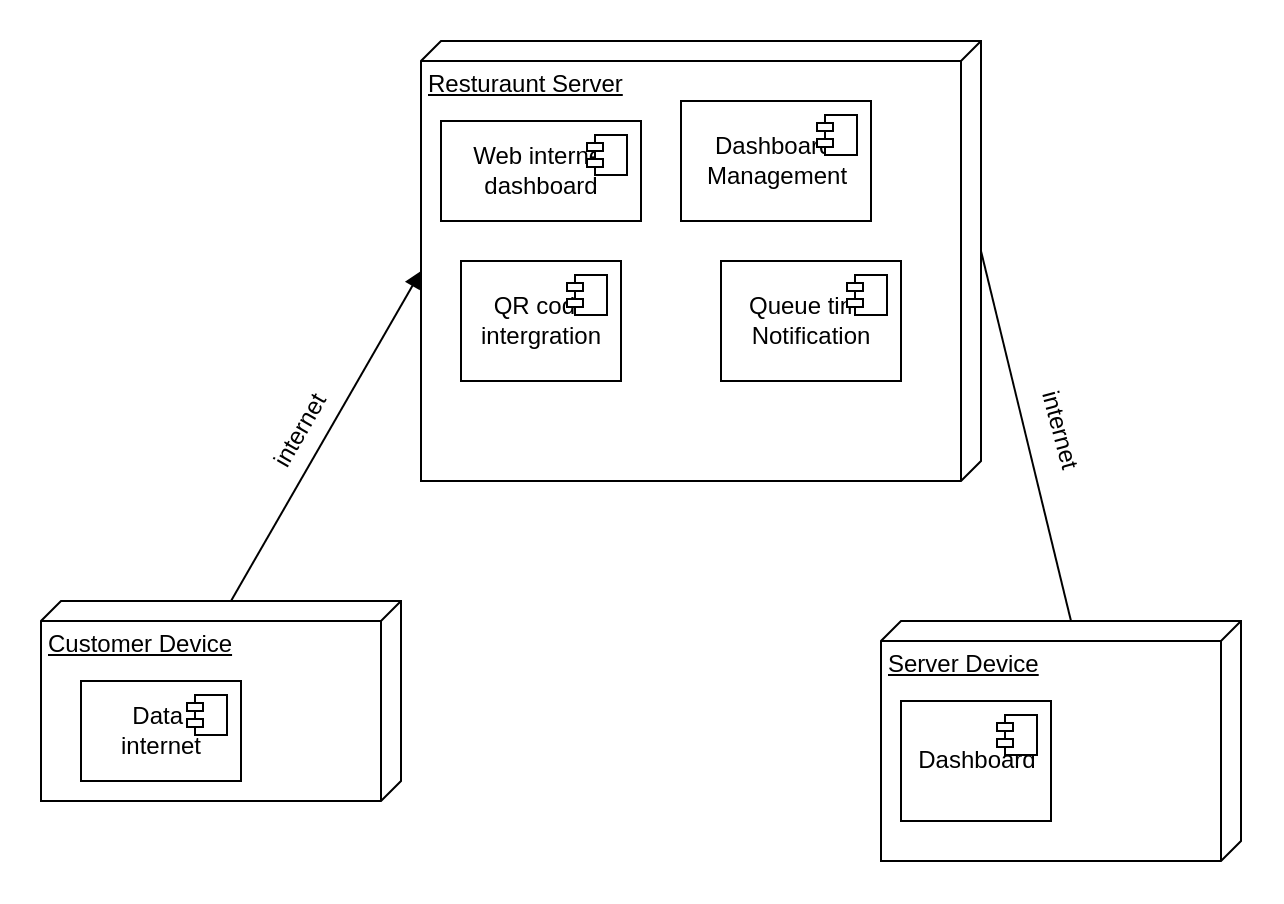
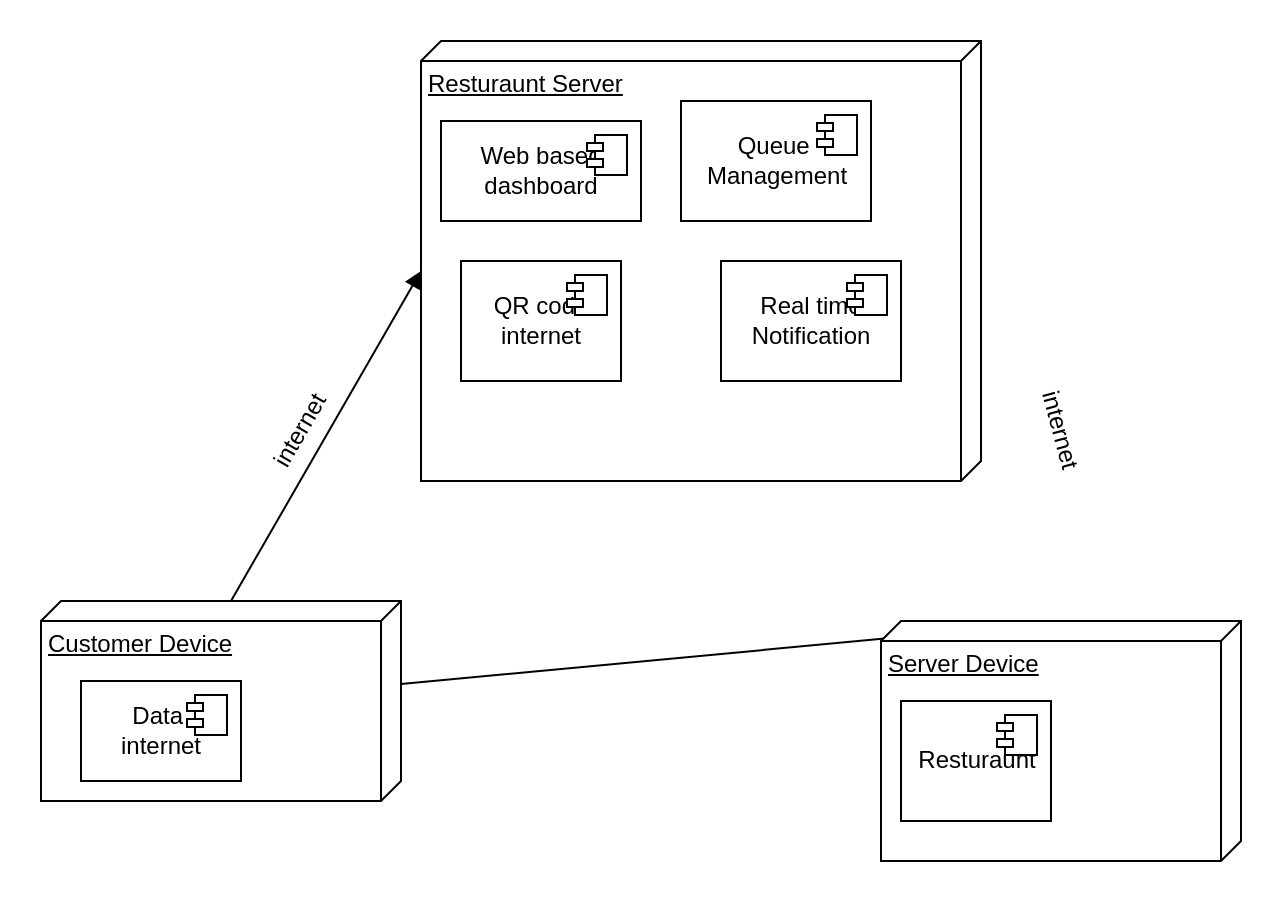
- <mxCell id="15" value="Dashboard&amp;nbsp;&lt;br&gt;Management" style="html=1;dropTarget=0;" vertex="1" parent="1"><mxGeometry x="340" y="50" width="95" height="60" as="geometry" /></mxCell>
+ <mxCell id="15" value="Queue&amp;nbsp;&lt;br&gt;Management" style="html=1;dropTarget=0;" vertex="1" parent="1"><mxGeometry x="340" y="50" width="95" height="60" as="geometry" /></mxCell>
- <mxCell id="9" value="Web internet&lt;br&gt;dashboard" style="html=1;dropTarget=0;" vertex="1" parent="1"><mxGeometry x="220" y="60" width="100" height="50" as="geometry" /></mxCell>
+ <mxCell id="9" value="Web based&lt;br&gt;dashboard" style="html=1;dropTarget=0;" vertex="1" parent="1"><mxGeometry x="220" y="60" width="100" height="50" as="geometry" /></mxCell>
- <mxCell id="11" value="QR code&lt;br&gt;intergration" style="html=1;dropTarget=0;" vertex="1" parent="1"><mxGeometry x="230" y="130" width="80" height="60" as="geometry" /></mxCell>
+ <mxCell id="11" value="QR code&lt;br&gt;internet" style="html=1;dropTarget=0;" vertex="1" parent="1"><mxGeometry x="230" y="130" width="80" height="60" as="geometry" /></mxCell>
- <mxCell id="13" value="Queue time&lt;br&gt;Notification" style="html=1;dropTarget=0;" vertex="1" parent="1"><mxGeometry x="360" y="130" width="90" height="60" as="geometry" /></mxCell>
+ <mxCell id="13" value="Real time&lt;br&gt;Notification" style="html=1;dropTarget=0;" vertex="1" parent="1"><mxGeometry x="360" y="130" width="90" height="60" as="geometry" /></mxCell>
- <mxCell id="3" value="" style="endArrow=none;html=1;rounded=0;entryX=0;entryY=0;entryDx=105;entryDy=0;entryPerimeter=0;exitX=0;exitY=0;exitDx=0;exitDy=85;exitPerimeter=0;" edge="1" parent="1" source="8" target="6"><mxGeometry width="50" height="50" relative="1" as="geometry"><mxPoint x="525" y="280" as="sourcePoint" /><mxPoint x="410" y="145" as="targetPoint" /></mxGeometry></mxCell>
+ <mxCell id="3" value="" style="endArrow=none;html=1;rounded=0;exitX=0;exitY=0;exitDx=0;exitDy=85;exitPerimeter=0;" edge="1" parent="1" source="8" target="7"><mxGeometry width="50" height="50" relative="1" as="geometry"><mxPoint x="525" y="280" as="sourcePoint" /><mxPoint x="410" y="145" as="targetPoint" /></mxGeometry></mxCell>
- <mxCell id="19" value="Dashboard" style="html=1;dropTarget=0;" vertex="1" parent="1"><mxGeometry x="450" y="350" width="75" height="60" as="geometry" /></mxCell>
+ <mxCell id="19" value="Resturaunt" style="html=1;dropTarget=0;" vertex="1" parent="1"><mxGeometry x="450" y="350" width="75" height="60" as="geometry" /></mxCell>
